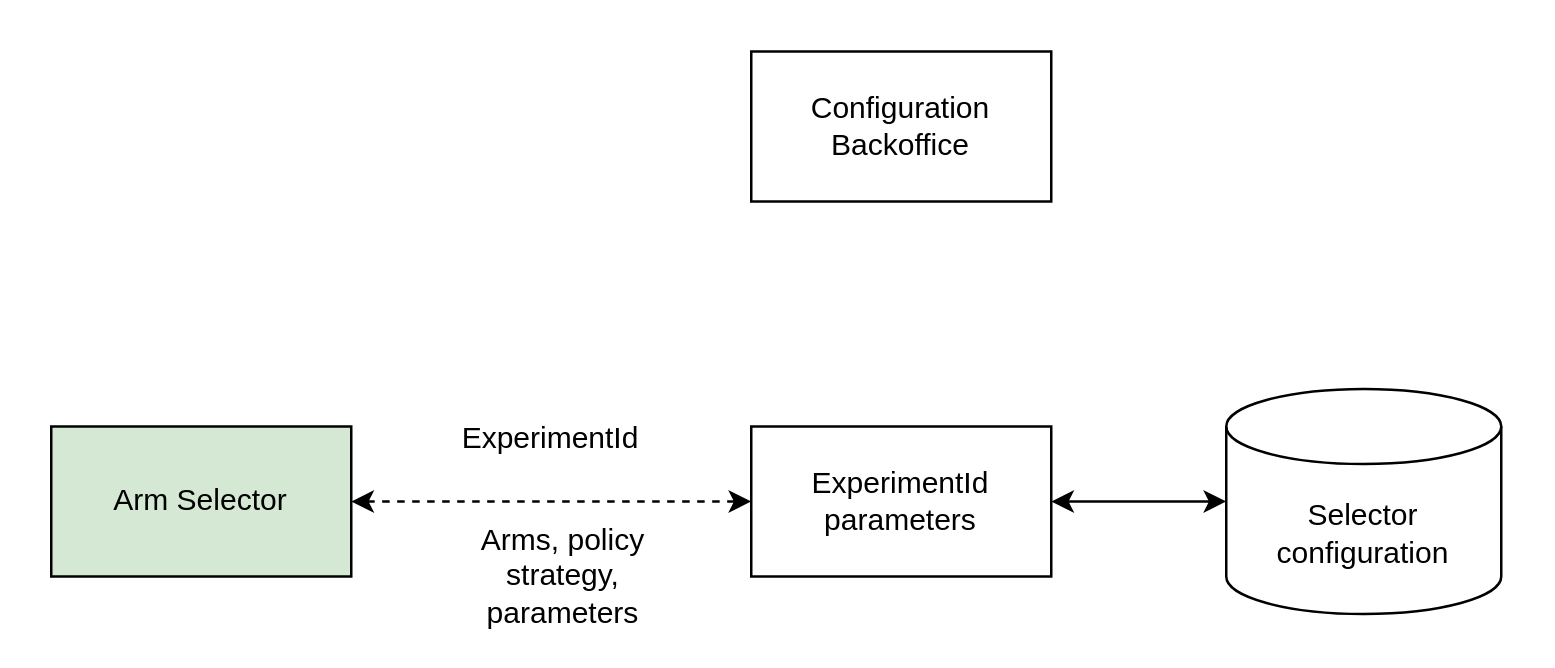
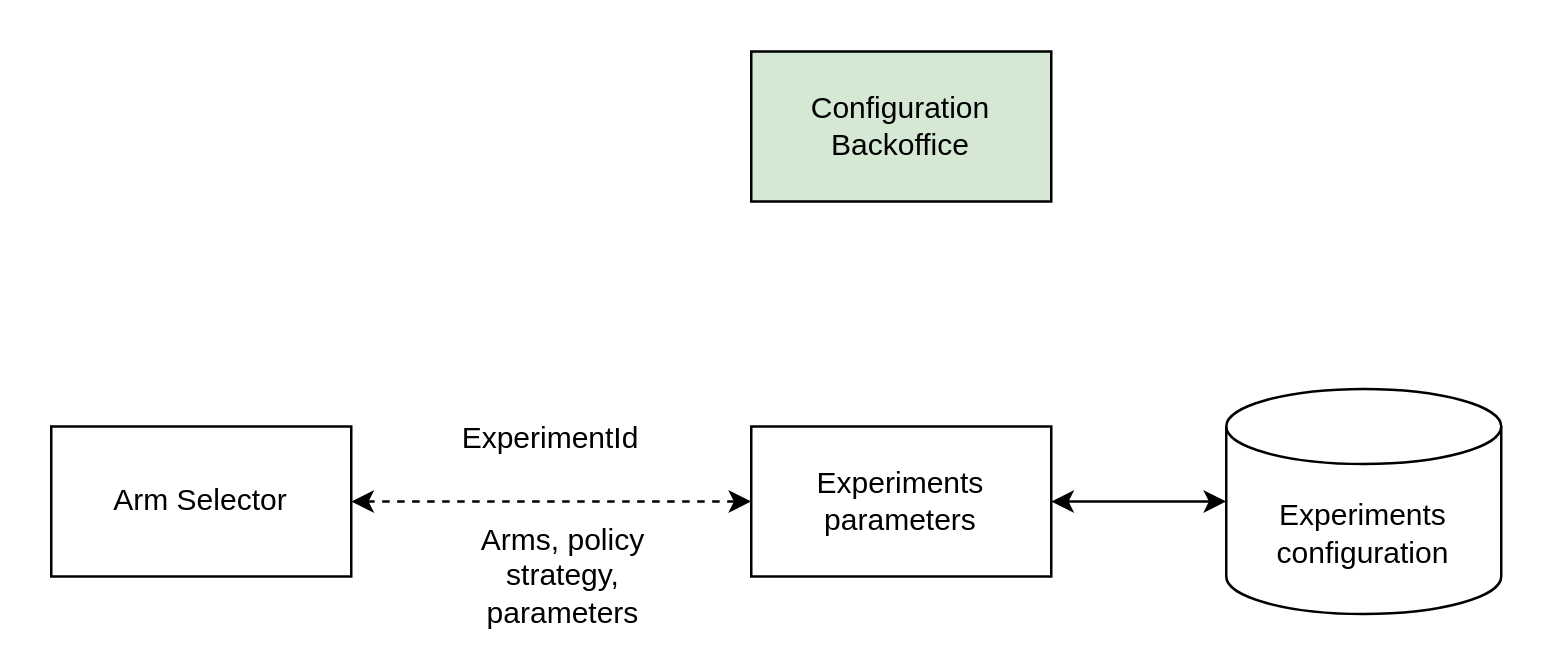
- <mxCell id="7" value="Configuration Backoffice" style="rounded=0;whiteSpace=wrap;html=1;" vertex="1" parent="1"><mxGeometry x="300" y="20" width="120" height="60" as="geometry" /></mxCell>
+ <mxCell id="7" value="Configuration Backoffice" style="rounded=0;whiteSpace=wrap;html=1;fillColor=#d5e8d4;" vertex="1" parent="1"><mxGeometry x="300" y="20" width="120" height="60" as="geometry" /></mxCell>
- <mxCell id="2" value="Arm Selector" style="rounded=0;whiteSpace=wrap;html=1;fillColor=#d5e8d4;" vertex="1" parent="1"><mxGeometry x="20" y="170" width="120" height="60" as="geometry" /></mxCell>
+ <mxCell id="2" value="Arm Selector" style="rounded=0;whiteSpace=wrap;html=1;" vertex="1" parent="1"><mxGeometry x="20" y="170" width="120" height="60" as="geometry" /></mxCell>
- <mxCell id="3" value="ExperimentId parameters" style="rounded=0;whiteSpace=wrap;html=1;" vertex="1" parent="1"><mxGeometry x="300" y="170" width="120" height="60" as="geometry" /></mxCell>
+ <mxCell id="3" value="Experiments parameters" style="rounded=0;whiteSpace=wrap;html=1;" vertex="1" parent="1"><mxGeometry x="300" y="170" width="120" height="60" as="geometry" /></mxCell>
- <mxCell id="4" value="Selector configuration" style="shape=cylinder3;whiteSpace=wrap;html=1;boundedLbl=1;backgroundOutline=1;size=15;" vertex="1" parent="1"><mxGeometry x="490" y="155" width="110" height="90" as="geometry" /></mxCell>
+ <mxCell id="4" value="Experiments configuration" style="shape=cylinder3;whiteSpace=wrap;html=1;boundedLbl=1;backgroundOutline=1;size=15;" vertex="1" parent="1"><mxGeometry x="490" y="155" width="110" height="90" as="geometry" /></mxCell>
